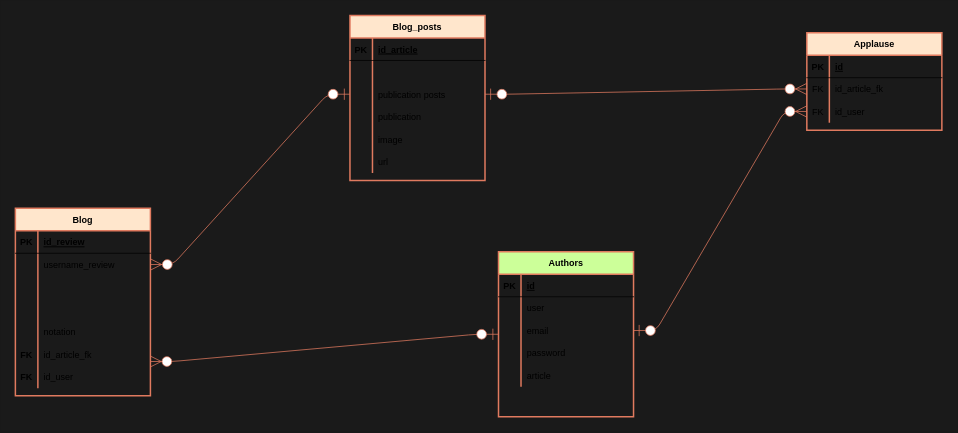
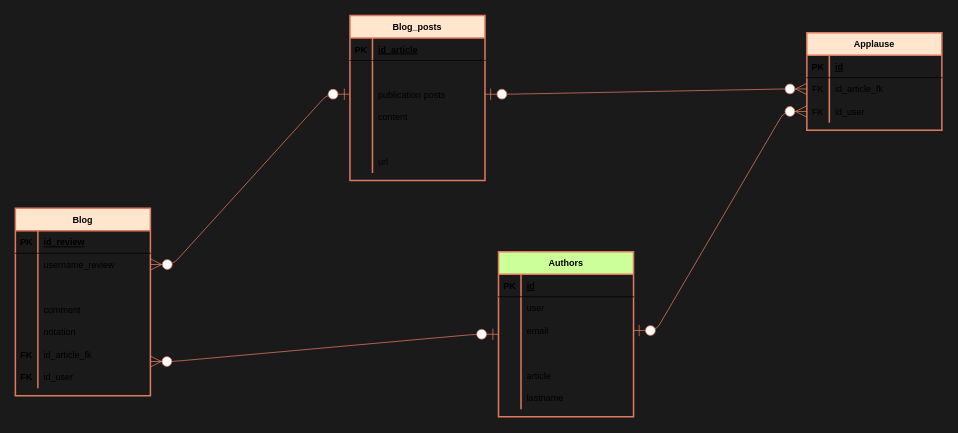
- <mxCell id="13" value="publication" style="shape=partialRectangle;connectable=0;fillColor=none;top=0;left=0;bottom=0;right=0;align=left;spacingLeft=6;overflow=hidden;" parent="11" vertex="1"><mxGeometry x="30" width="150" height="30" as="geometry" /></mxCell>
+ <mxCell id="13" value="content" style="shape=partialRectangle;connectable=0;fillColor=none;top=0;left=0;bottom=0;right=0;align=left;spacingLeft=6;overflow=hidden;" parent="11" vertex="1"><mxGeometry x="30" width="150" height="30" as="geometry" /></mxCell>
- <mxCell id="16" value="image" style="shape=partialRectangle;connectable=0;fillColor=none;top=0;left=0;bottom=0;right=0;align=left;spacingLeft=6;overflow=hidden;" parent="14" vertex="1"><mxGeometry x="30" width="150" height="30" as="geometry" /></mxCell>
+ <mxCell id="31" value="comment" style="shape=partialRectangle;connectable=0;fillColor=none;top=0;left=0;bottom=0;right=0;align=left;spacingLeft=6;overflow=hidden;" parent="29" vertex="1"><mxGeometry x="30" width="150" height="30" as="geometry" /></mxCell>
- <mxCell id="54" value="password" style="shape=partialRectangle;connectable=0;fillColor=none;top=0;left=0;bottom=0;right=0;align=left;spacingLeft=6;overflow=hidden;" parent="52" vertex="1"><mxGeometry x="30" width="150" height="30" as="geometry" /></mxCell>
+ <mxCell id="60" value="lastname" style="shape=partialRectangle;connectable=0;fillColor=none;top=0;left=0;bottom=0;right=0;align=left;spacingLeft=6;overflow=hidden;" parent="58" vertex="1"><mxGeometry x="30" width="150" height="30" as="geometry" /></mxCell>
